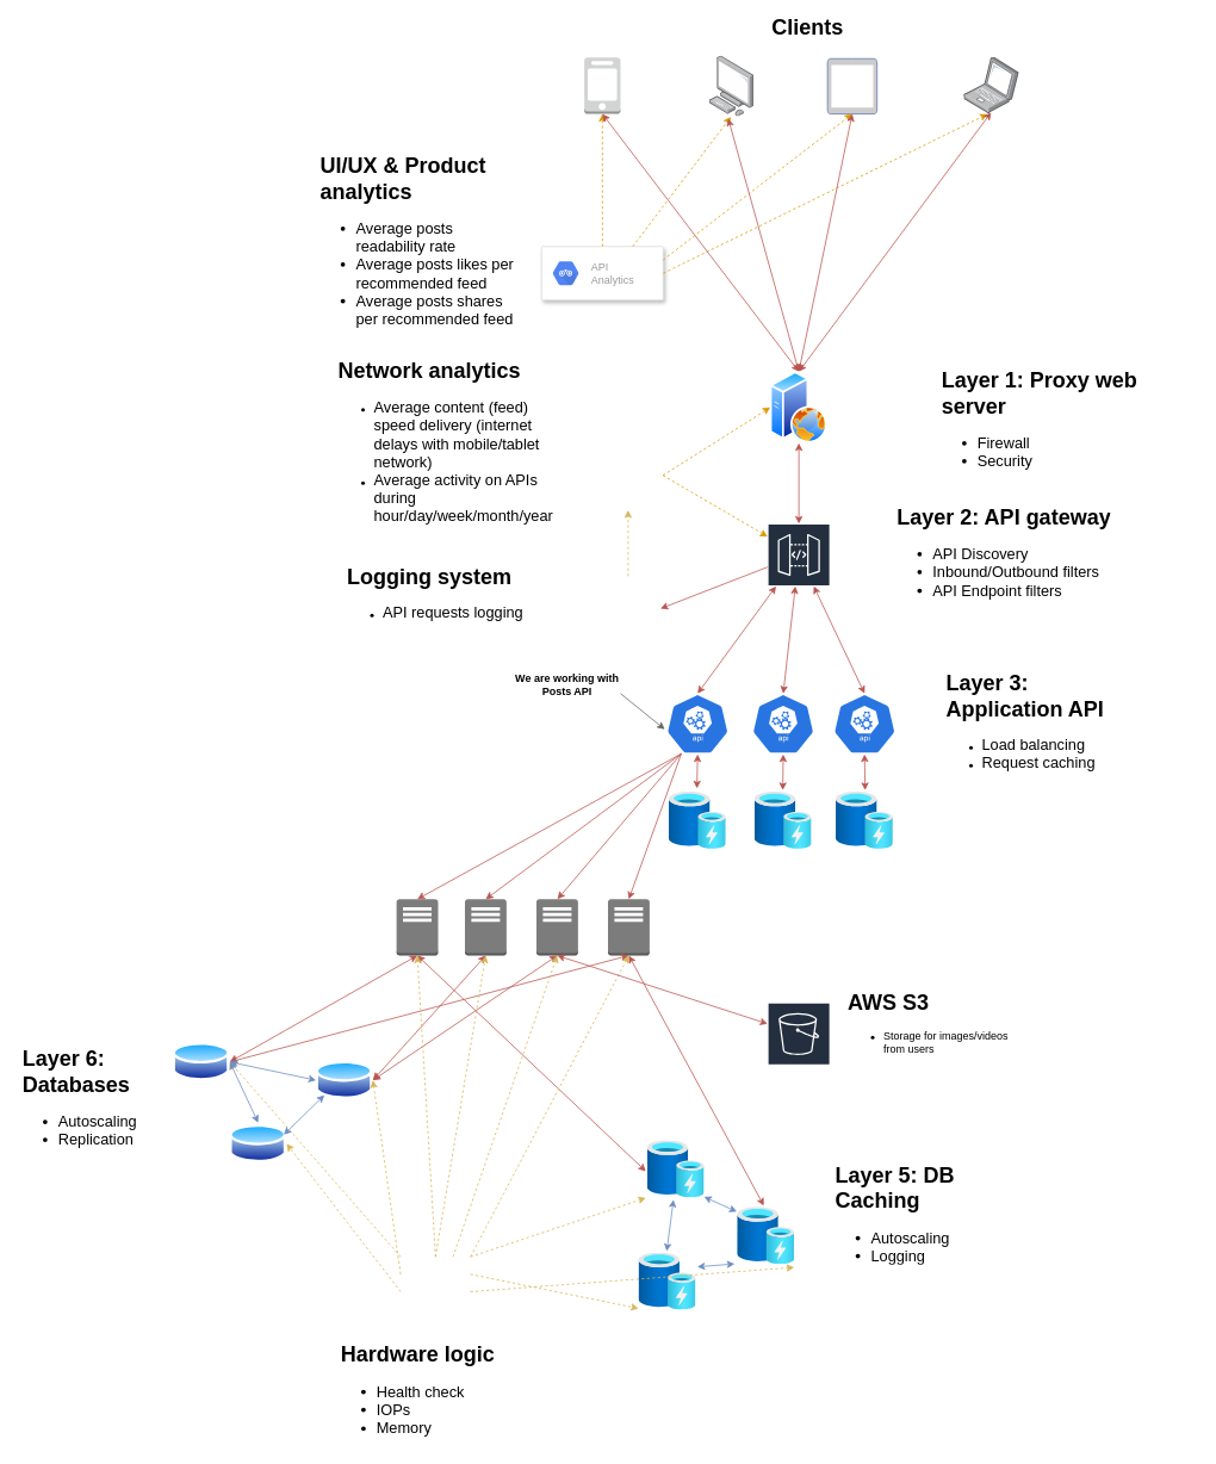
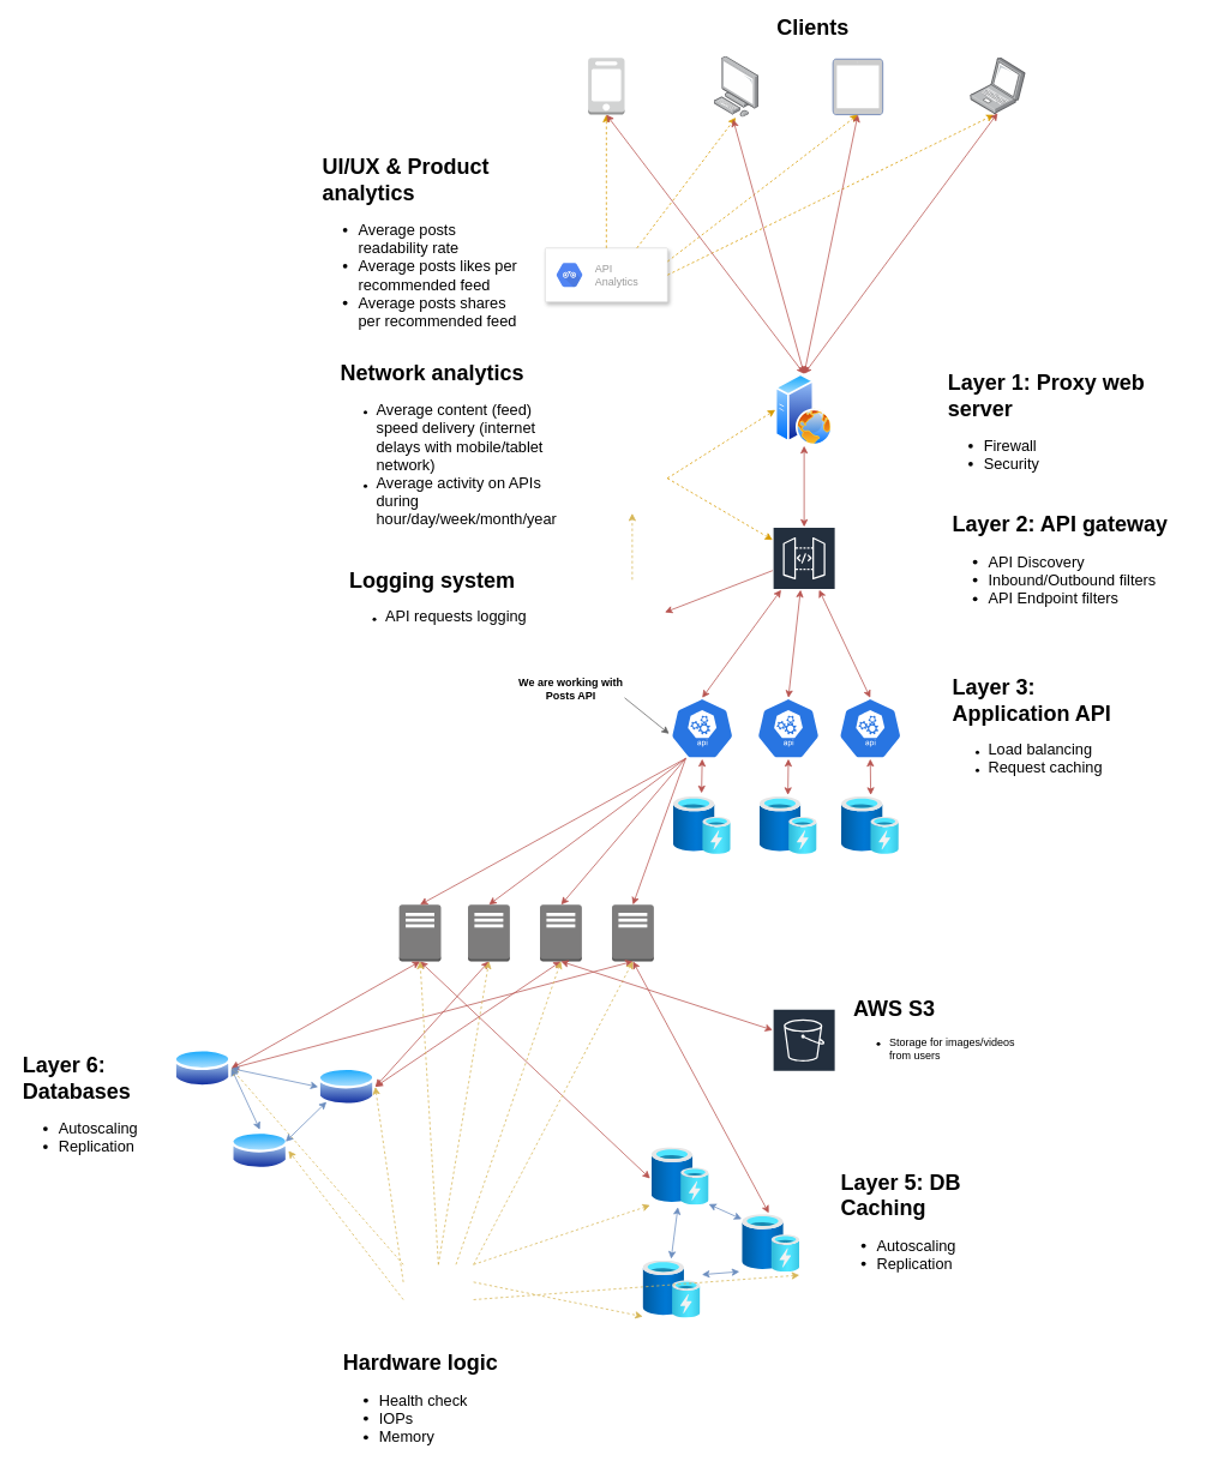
- <mxCell id="6" value="&lt;h1&gt;Layer 2: API gateway&lt;/h1&gt;&lt;p style=&quot;text-align: justify&quot;&gt;&lt;/p&gt;&lt;ul style=&quot;font-size: 17px&quot;&gt;&lt;li&gt;API Discovery&lt;/li&gt;&lt;li&gt;Inbound/Outbound filters&lt;/li&gt;&lt;li&gt;API Endpoint filters&lt;/li&gt;&lt;/ul&gt;&lt;p&gt;&lt;/p&gt;" style="text;html=1;strokeColor=none;fillColor=none;spacing=5;spacingTop=-20;whiteSpace=wrap;overflow=hidden;rounded=0;" parent="1" vertex="1"><mxGeometry x="998" y="557.5" width="269.4" height="115" as="geometry" /></mxCell>
+ <mxCell id="6" value="&lt;h1&gt;Layer 2: API gateway&lt;/h1&gt;&lt;p style=&quot;text-align: justify&quot;&gt;&lt;/p&gt;&lt;ul style=&quot;font-size: 17px&quot;&gt;&lt;li&gt;API Discovery&lt;/li&gt;&lt;li&gt;Inbound/Outbound filters&lt;/li&gt;&lt;li&gt;API Endpoint filters&lt;/li&gt;&lt;/ul&gt;&lt;p&gt;&lt;/p&gt;" style="text;html=1;strokeColor=none;fillColor=none;spacing=5;spacingTop=-20;whiteSpace=wrap;overflow=hidden;rounded=0;" parent="1" vertex="1"><mxGeometry x="1053" y="562.5" width="269.4" height="115" as="geometry" /></mxCell>
- <mxCell id="75" value="&lt;h1&gt;Layer 5: DB Caching&lt;/h1&gt;&lt;p&gt;&lt;/p&gt;&lt;ul style=&quot;font-size: 17px&quot;&gt;&lt;li&gt;Autoscaling&lt;/li&gt;&lt;li&gt;Logging&lt;/li&gt;&lt;/ul&gt;&lt;p&gt;&lt;/p&gt;" style="text;html=1;strokeColor=none;fillColor=none;spacing=5;spacingTop=-20;whiteSpace=wrap;overflow=hidden;rounded=0;" parent="1" vertex="1"><mxGeometry x="929.25" y="1293.5" width="190" height="120" as="geometry" /></mxCell>
+ <mxCell id="75" value="&lt;h1&gt;Layer 5: DB Caching&lt;/h1&gt;&lt;p&gt;&lt;/p&gt;&lt;ul style=&quot;font-size: 17px&quot;&gt;&lt;li&gt;Autoscaling&lt;/li&gt;&lt;li&gt;Replication&lt;/li&gt;&lt;/ul&gt;&lt;p&gt;&lt;/p&gt;" style="text;html=1;strokeColor=none;fillColor=none;spacing=5;spacingTop=-20;whiteSpace=wrap;overflow=hidden;rounded=0;" parent="1" vertex="1"><mxGeometry x="929.25" y="1293.5" width="190" height="120" as="geometry" /></mxCell>
